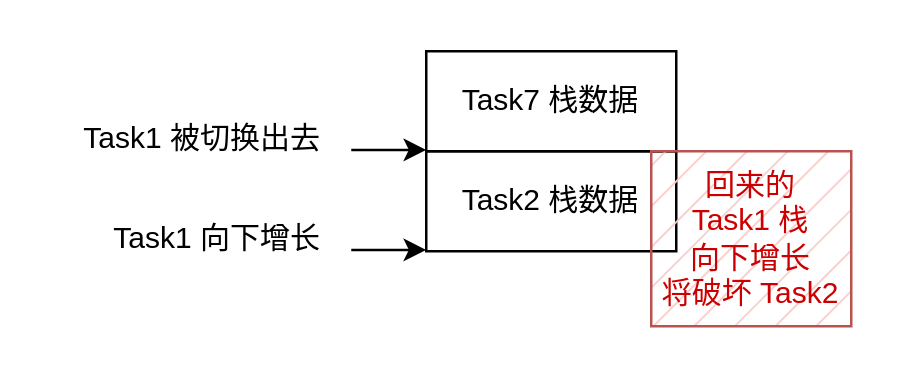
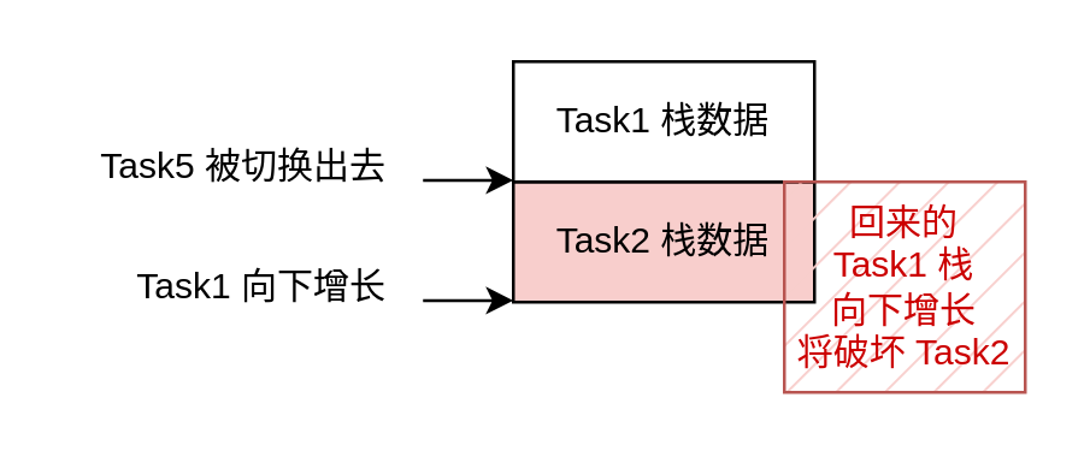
- <mxCell id="3" value="Task7 栈数据" style="rounded=0;whiteSpace=wrap;html=1;" parent="1" vertex="1"><mxGeometry x="170" y="20" width="100" height="40" as="geometry" /></mxCell>
+ <mxCell id="3" value="Task1 栈数据" style="rounded=0;whiteSpace=wrap;html=1;" parent="1" vertex="1"><mxGeometry x="170" y="20" width="100" height="40" as="geometry" /></mxCell>
- <mxCell id="5" value="Task1 被切换出去" style="text;html=1;align=right;verticalAlign=middle;whiteSpace=wrap;rounded=0;" parent="1" vertex="1"><mxGeometry x="20" y="40" width="110" height="30" as="geometry" /></mxCell>
+ <mxCell id="5" value="Task5 被切换出去" style="text;html=1;align=right;verticalAlign=middle;whiteSpace=wrap;rounded=0;" parent="1" vertex="1"><mxGeometry x="20" y="40" width="110" height="30" as="geometry" /></mxCell>
- <mxCell id="2" value="Task2 栈数据" style="rounded=0;whiteSpace=wrap;html=1;" parent="1" vertex="1"><mxGeometry x="170" y="60" width="100" height="40" as="geometry" /></mxCell>
+ <mxCell id="2" value="Task2 栈数据" style="rounded=0;whiteSpace=wrap;html=1;fillColor=#f8cecc;" parent="1" vertex="1"><mxGeometry x="170" y="60" width="100" height="40" as="geometry" /></mxCell>
